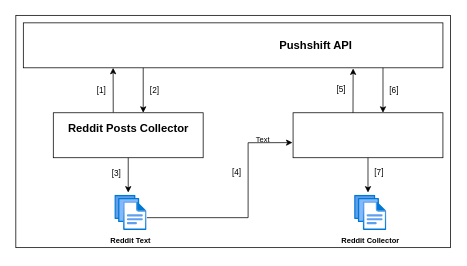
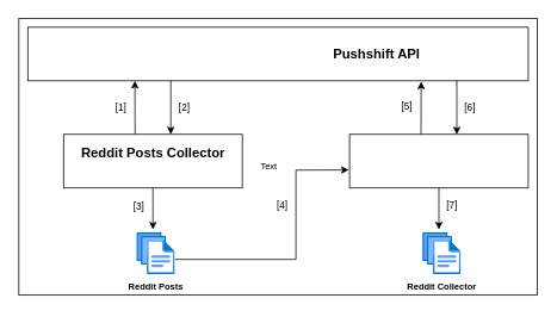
- <mxCell id="28" value="Text" style="text;html=1;strokeColor=none;fillColor=none;align=center;verticalAlign=middle;whiteSpace=wrap;rounded=0;fontSize=10;" vertex="1" parent="1"><mxGeometry x="320" y="170" width="60" height="30" as="geometry" /></mxCell>
+ <mxCell id="28" value="Text" style="text;html=1;strokeColor=none;fillColor=none;align=center;verticalAlign=middle;whiteSpace=wrap;rounded=0;fontSize=10;" vertex="1" parent="1"><mxGeometry x="270" y="170" width="60" height="30" as="geometry" /></mxCell>
- <mxCell id="15" value="&lt;b&gt;&lt;font style=&quot;font-size: 10px;&quot;&gt;Reddit Text&lt;/font&gt;&lt;/b&gt;" style="text;html=1;strokeColor=none;fillColor=none;align=center;verticalAlign=middle;whiteSpace=wrap;rounded=0;fontSize=15;" vertex="1" parent="1"><mxGeometry x="120.98" y="303" width="105" height="30" as="geometry" /></mxCell>
+ <mxCell id="15" value="&lt;b&gt;&lt;font style=&quot;font-size: 10px;&quot;&gt;Reddit Posts&lt;/font&gt;&lt;/b&gt;" style="text;html=1;strokeColor=none;fillColor=none;align=center;verticalAlign=middle;whiteSpace=wrap;rounded=0;fontSize=15;" vertex="1" parent="1"><mxGeometry x="120.98" y="303" width="105" height="30" as="geometry" /></mxCell>
